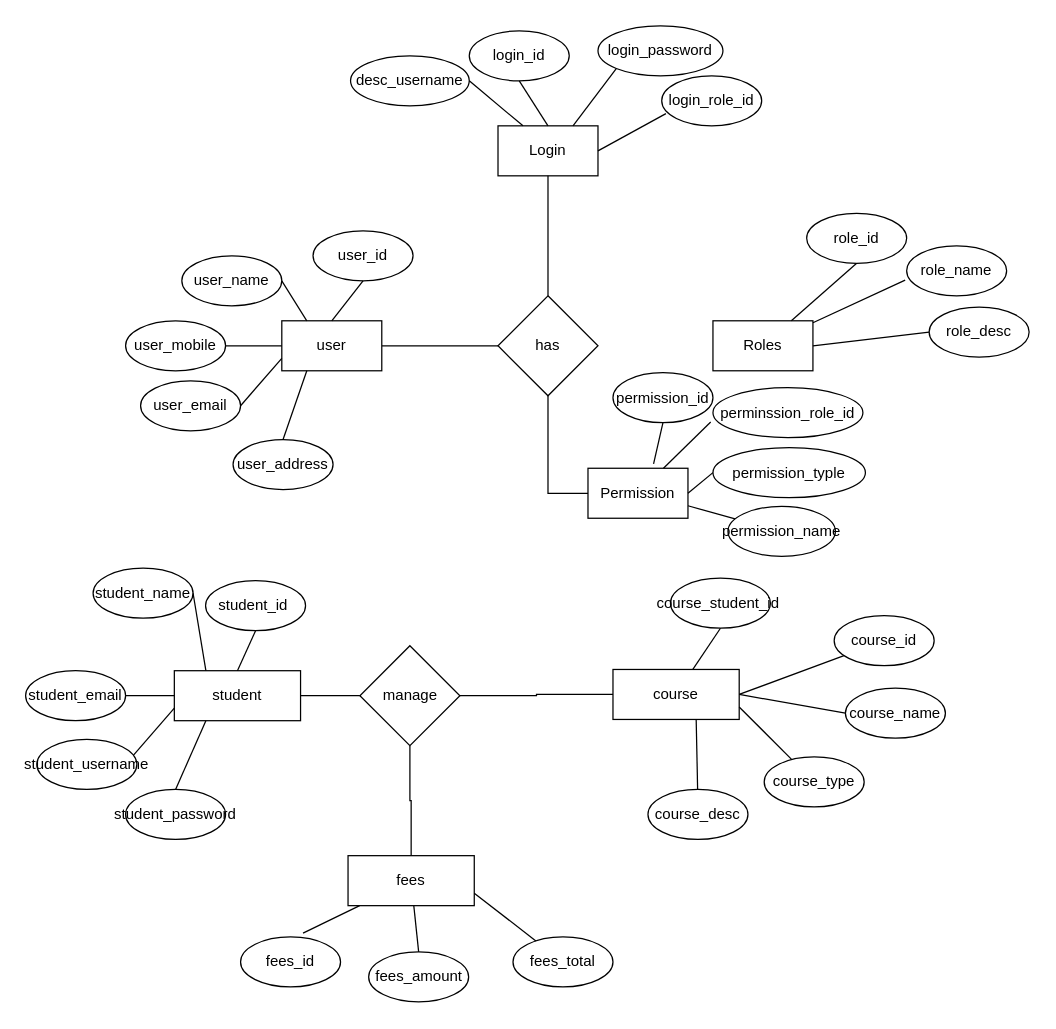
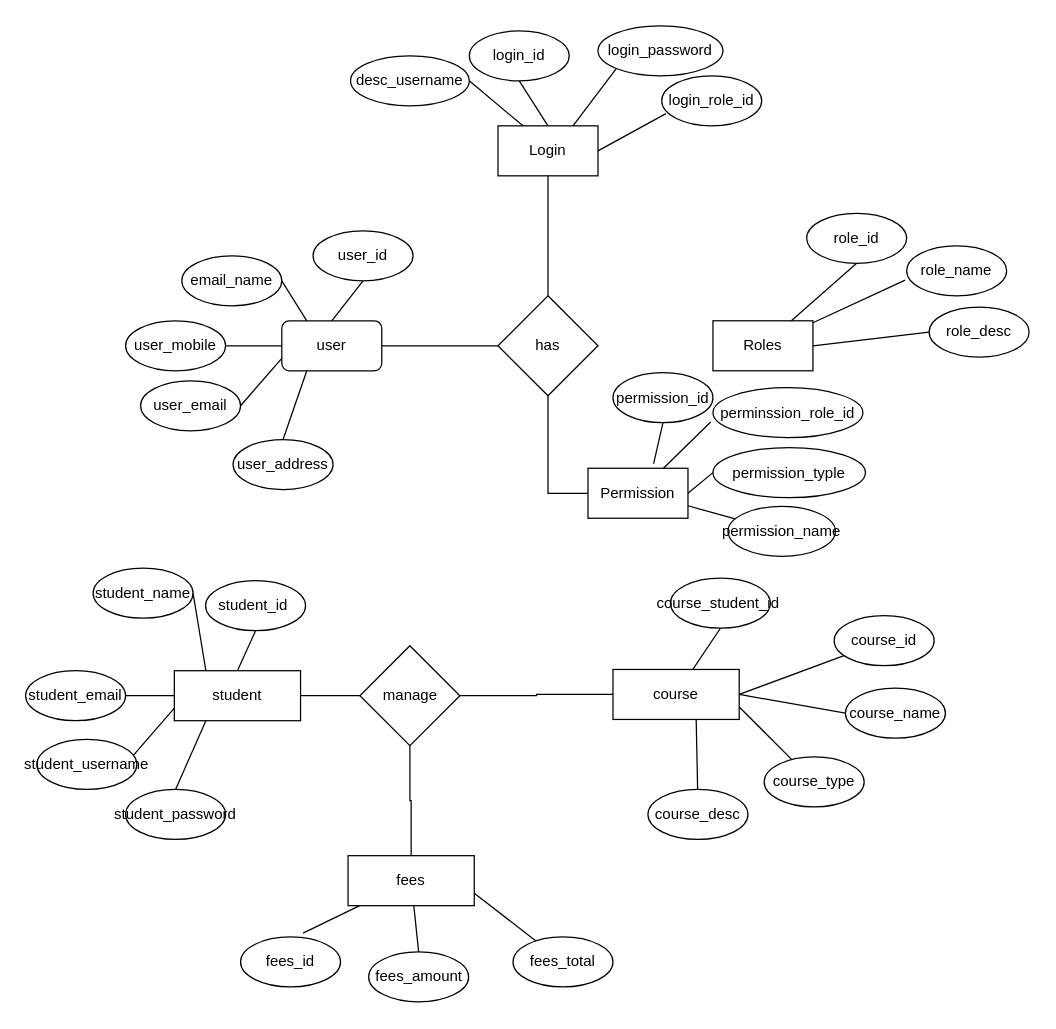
- <mxCell id="6" value="user_name" style="ellipse;whiteSpace=wrap;html=1;" vertex="1" parent="1"><mxGeometry x="145" y="204" width="80" height="40" as="geometry" /></mxCell>
+ <mxCell id="6" value="email_name" style="ellipse;whiteSpace=wrap;html=1;" vertex="1" parent="1"><mxGeometry x="145" y="204" width="80" height="40" as="geometry" /></mxCell>
- <mxCell id="3" value="user" style="rounded=0;whiteSpace=wrap;html=1;" vertex="1" parent="1"><mxGeometry x="225" y="256" width="80" height="40" as="geometry" /></mxCell>
+ <mxCell id="3" value="user" style="whiteSpace=wrap;html=1;rounded=1;" vertex="1" parent="1"><mxGeometry x="225" y="256" width="80" height="40" as="geometry" /></mxCell>
